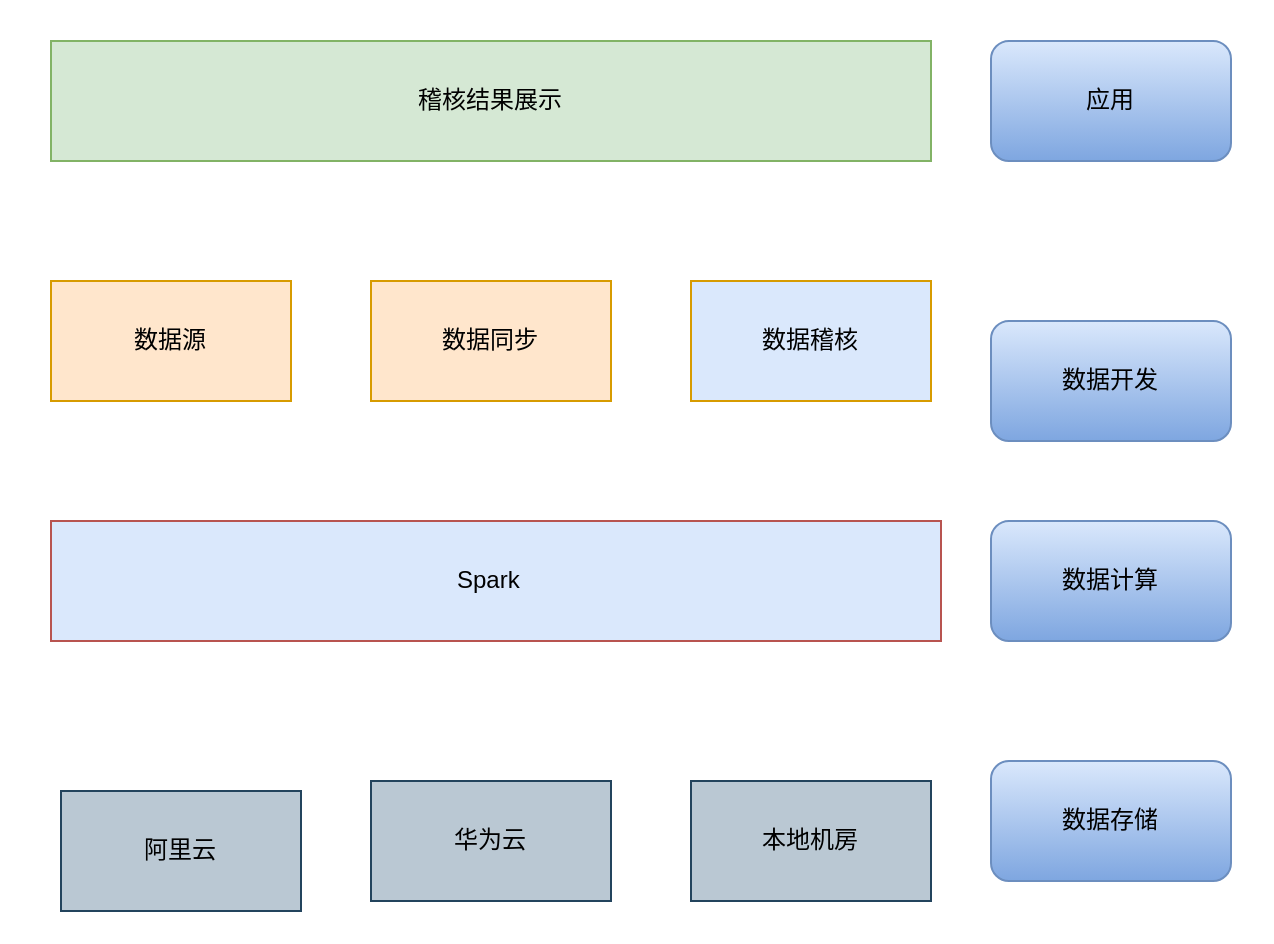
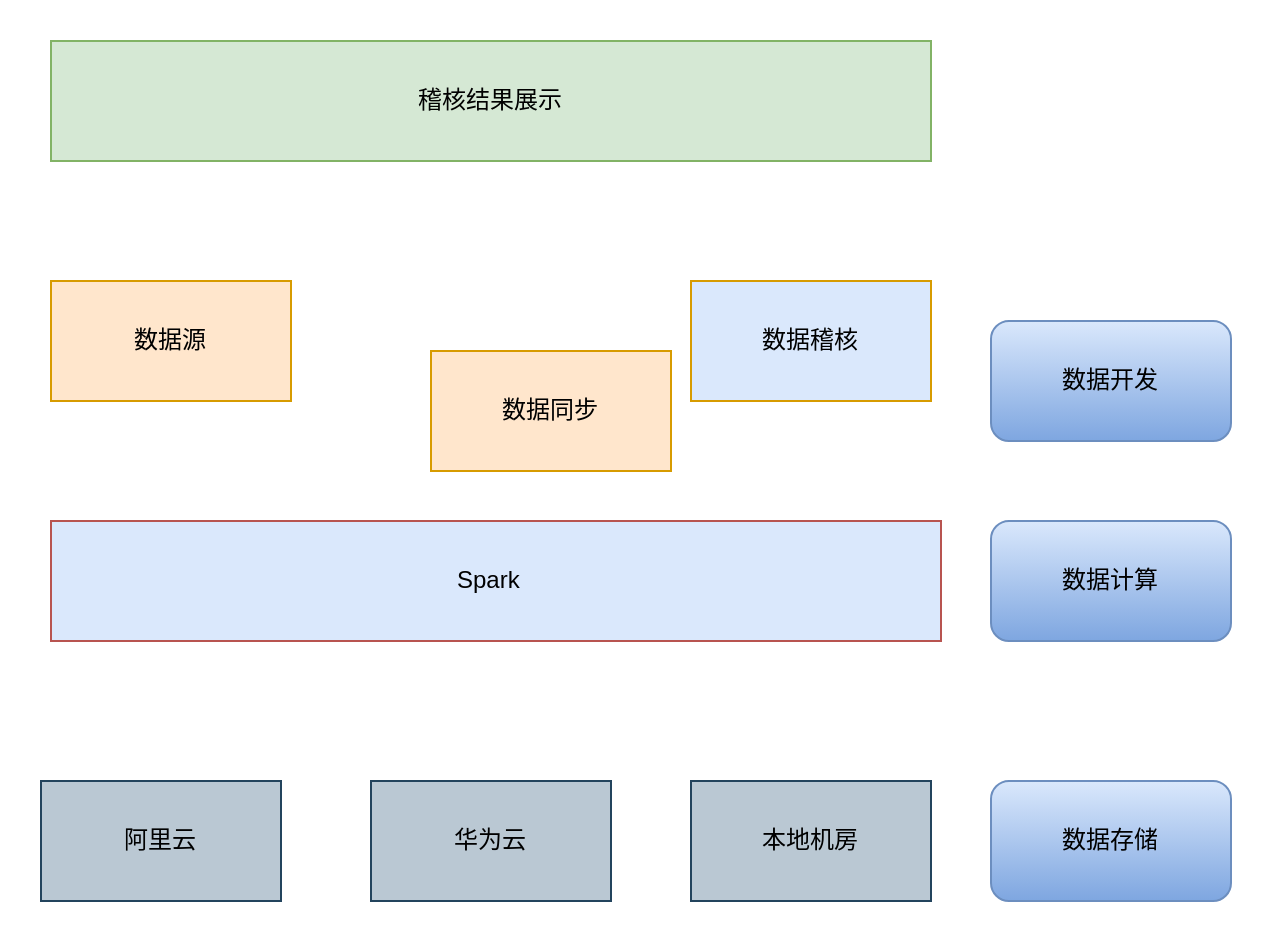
- <mxCell id="10" value="应用" style="rounded=1;whiteSpace=wrap;html=1;fillColor=#dae8fc;strokeColor=#6c8ebf;gradientColor=#7ea6e0;" vertex="1" parent="1"><mxGeometry x="495" y="20" width="120" height="60" as="geometry" /></mxCell>
- <mxCell id="4" value="数据同步" style="rounded=0;whiteSpace=wrap;html=1;fillColor=#ffe6cc;strokeColor=#d79b00;" vertex="1" parent="1"><mxGeometry x="185" y="140" width="120" height="60" as="geometry" /></mxCell>
+ <mxCell id="4" value="数据同步" style="rounded=0;whiteSpace=wrap;html=1;fillColor=#ffe6cc;strokeColor=#d79b00;" vertex="1" parent="1"><mxGeometry x="215" y="175" width="120" height="60" as="geometry" /></mxCell>
- <mxCell id="13" value="数据存储" style="rounded=1;whiteSpace=wrap;html=1;gradientColor=#7ea6e0;fillColor=#dae8fc;strokeColor=#6c8ebf;" vertex="1" parent="1"><mxGeometry x="495" y="380" width="120" height="60" as="geometry" /></mxCell>
+ <mxCell id="13" value="数据存储" style="rounded=1;whiteSpace=wrap;html=1;gradientColor=#7ea6e0;fillColor=#dae8fc;strokeColor=#6c8ebf;" vertex="1" parent="1"><mxGeometry x="495" y="390" width="120" height="60" as="geometry" /></mxCell>
- <mxCell id="7" value="阿里云" style="rounded=0;whiteSpace=wrap;html=1;fillColor=#bac8d3;strokeColor=#23445d;" vertex="1" parent="1"><mxGeometry x="30" y="395" width="120" height="60" as="geometry" /></mxCell>
+ <mxCell id="7" value="阿里云" style="rounded=0;whiteSpace=wrap;html=1;fillColor=#bac8d3;strokeColor=#23445d;" vertex="1" parent="1"><mxGeometry x="20" y="390" width="120" height="60" as="geometry" /></mxCell>
